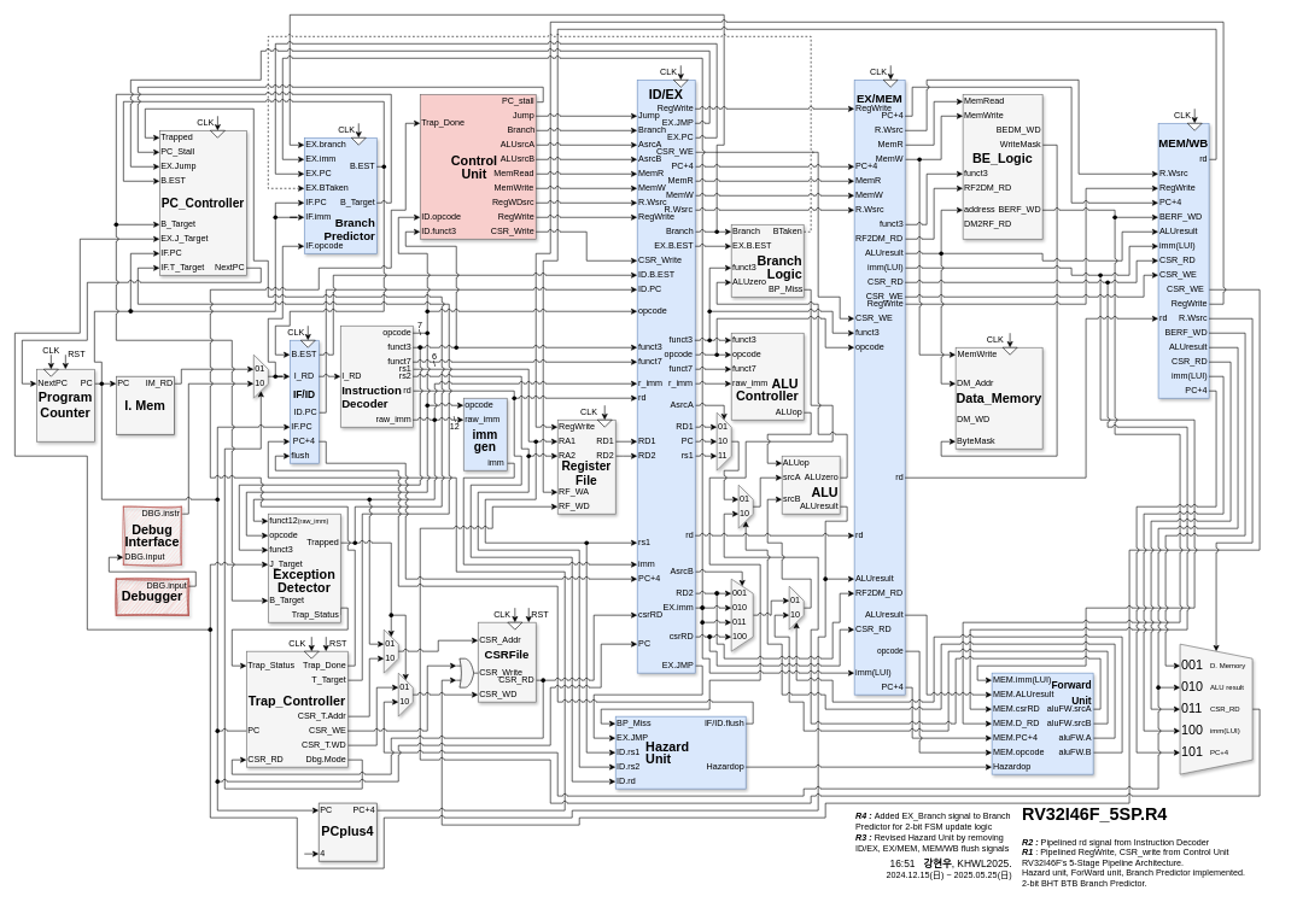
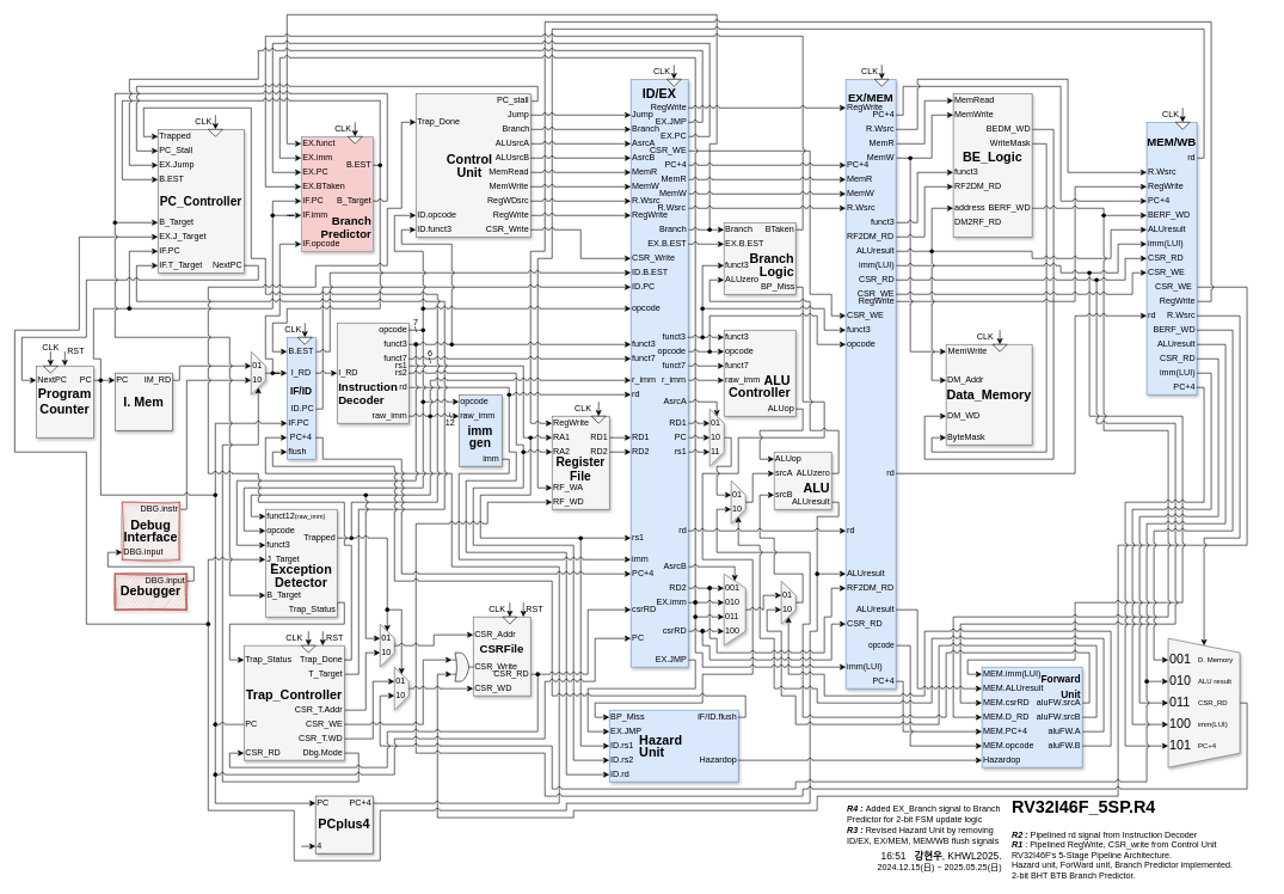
- <mxCell id="130" style="edgeStyle=orthogonalEdgeStyle;rounded=0;orthogonalLoop=1;jettySize=auto;html=1;entryX=0;entryY=0.5;entryDx=0;entryDy=0;exitX=1;exitY=0.5;exitDx=0;exitDy=0;jumpStyle=arc;fontColor=#000000;dashed=1;" parent="1" source="377" target="447" edge="1"><mxGeometry relative="1" as="geometry"><Array as="points"><mxPoint x="1120" y="320" /><mxPoint x="1120" y="50" /><mxPoint x="370" y="50" /><mxPoint x="370" y="260" /></Array></mxGeometry></mxCell>
+ <mxCell id="130" style="edgeStyle=orthogonalEdgeStyle;rounded=0;orthogonalLoop=1;jettySize=auto;html=1;entryX=0;entryY=0.5;entryDx=0;entryDy=0;exitX=1;exitY=0.5;exitDx=0;exitDy=0;jumpStyle=arc;fontColor=#000000;" parent="1" source="377" target="447" edge="1"><mxGeometry relative="1" as="geometry"><Array as="points"><mxPoint x="1120" y="320" /><mxPoint x="1120" y="50" /><mxPoint x="370" y="50" /><mxPoint x="370" y="260" /></Array></mxGeometry></mxCell>
- <mxCell id="568" value="EX.branch" style="text;html=1;align=left;verticalAlign=middle;whiteSpace=wrap;rounded=0;fontColor=#000000;" vertex="1" parent="1"><mxGeometry x="420" y="190" width="40" height="20" as="geometry" /></mxCell>
+ <mxCell id="568" value="EX.funct" style="text;html=1;align=left;verticalAlign=middle;whiteSpace=wrap;rounded=0;fontColor=#000000;" vertex="1" parent="1"><mxGeometry x="420" y="190" width="40" height="20" as="geometry" /></mxCell>
- <mxCell id="210" value="&lt;div style=&quot;line-height: 100%;&quot;&gt;&lt;div&gt;&lt;b&gt;&lt;span style=&quot;background-color: transparent;&quot;&gt;Control&amp;nbsp;&amp;nbsp;&lt;/span&gt;&lt;br&gt;&lt;/b&gt;&lt;/div&gt;&lt;div&gt;&lt;b&gt;Unit&amp;nbsp;&amp;nbsp;&lt;/b&gt;&lt;/div&gt;&lt;/div&gt;" style="whiteSpace=wrap;html=1;shadow=1;fontSize=18;fillColor=#f8cecc;strokeColor=#666666;container=0;fontColor=#000000;" parent="209" vertex="1"><mxGeometry width="160" height="200" as="geometry" /></mxCell>
+ <mxCell id="210" value="&lt;div style=&quot;line-height: 100%;&quot;&gt;&lt;div&gt;&lt;b&gt;&lt;span style=&quot;background-color: transparent;&quot;&gt;Control&amp;nbsp;&amp;nbsp;&lt;/span&gt;&lt;br&gt;&lt;/b&gt;&lt;/div&gt;&lt;div&gt;&lt;b&gt;Unit&amp;nbsp;&amp;nbsp;&lt;/b&gt;&lt;/div&gt;&lt;/div&gt;" style="whiteSpace=wrap;html=1;shadow=1;fontSize=18;fillColor=#f5f5f5;strokeColor=#666666;container=0;fontColor=#000000;" parent="209" vertex="1"><mxGeometry width="160" height="200" as="geometry" /></mxCell>
- <mxCell id="444" value="&lt;div style=&quot;line-height: 100%;&quot;&gt;&lt;div&gt;&lt;b style=&quot;background-color: transparent; color: light-dark(rgb(0, 0, 0), rgb(255, 255, 255));&quot;&gt;&lt;font style=&quot;font-size: 16px;&quot;&gt;&lt;br&gt;&lt;/font&gt;&lt;/b&gt;&lt;/div&gt;&lt;div&gt;&lt;br&gt;&lt;/div&gt;&lt;div&gt;&lt;br&gt;&lt;/div&gt;&lt;div&gt;&lt;br&gt;&lt;/div&gt;&lt;div&gt;&lt;br&gt;&lt;/div&gt;&lt;div&gt;&lt;b style=&quot;background-color: transparent; color: light-dark(rgb(0, 0, 0), rgb(255, 255, 255));&quot;&gt;&lt;font style=&quot;font-size: 16px; line-height: 100%;&quot;&gt;Branch&lt;/font&gt;&lt;/b&gt;&lt;/div&gt;&lt;div&gt;&lt;b style=&quot;background-color: transparent; color: light-dark(rgb(0, 0, 0), rgb(255, 255, 255));&quot;&gt;&lt;font style=&quot;font-size: 16px; line-height: 100%;&quot;&gt;Predictor&lt;/font&gt;&lt;/b&gt;&lt;/div&gt;&lt;/div&gt;" style="whiteSpace=wrap;html=1;shadow=1;fontSize=18;fillColor=#dae8fc;strokeColor=#6c8ebf;align=right;" parent="1" vertex="1"><mxGeometry x="420" y="190" width="100" height="160" as="geometry" /></mxCell>
+ <mxCell id="444" value="&lt;div style=&quot;line-height: 100%;&quot;&gt;&lt;div&gt;&lt;b style=&quot;background-color: transparent; color: light-dark(rgb(0, 0, 0), rgb(255, 255, 255));&quot;&gt;&lt;font style=&quot;font-size: 16px;&quot;&gt;&lt;br&gt;&lt;/font&gt;&lt;/b&gt;&lt;/div&gt;&lt;div&gt;&lt;br&gt;&lt;/div&gt;&lt;div&gt;&lt;br&gt;&lt;/div&gt;&lt;div&gt;&lt;br&gt;&lt;/div&gt;&lt;div&gt;&lt;br&gt;&lt;/div&gt;&lt;div&gt;&lt;b style=&quot;background-color: transparent; color: light-dark(rgb(0, 0, 0), rgb(255, 255, 255));&quot;&gt;&lt;font style=&quot;font-size: 16px; line-height: 100%;&quot;&gt;Branch&lt;/font&gt;&lt;/b&gt;&lt;/div&gt;&lt;div&gt;&lt;b style=&quot;background-color: transparent; color: light-dark(rgb(0, 0, 0), rgb(255, 255, 255));&quot;&gt;&lt;font style=&quot;font-size: 16px; line-height: 100%;&quot;&gt;Predictor&lt;/font&gt;&lt;/b&gt;&lt;/div&gt;&lt;/div&gt;" style="whiteSpace=wrap;html=1;shadow=1;fontSize=18;fillColor=#f8cecc;strokeColor=#6c8ebf;align=right;" parent="1" vertex="1"><mxGeometry x="420" y="190" width="100" height="160" as="geometry" /></mxCell>
+ <mxCell id="9" style="edgeStyle=orthogonalEdgeStyle;rounded=0;orthogonalLoop=1;jettySize=auto;html=1;entryX=0;entryY=0.5;entryDx=0;entryDy=0;exitX=1;exitY=0.5;exitDx=0;exitDy=0;" parent="1" source="117" target="504" edge="1"><mxGeometry relative="1" as="geometry"><Array as="points"><mxPoint x="1470" y="180" /><mxPoint x="1470" y="640" /><mxPoint x="1290" y="640" /><mxPoint x="1290" y="580" /></Array></mxGeometry></mxCell>
